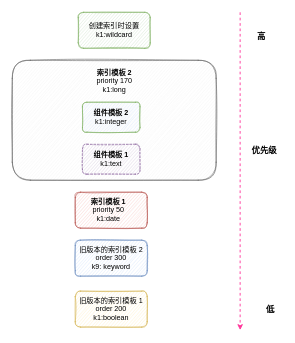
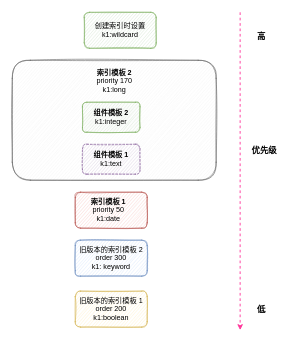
- <mxCell id="10" value="创建索引时设置&lt;br&gt;k1:wildcard" style="rounded=1;whiteSpace=wrap;html=1;sketch=1;fillColor=#d5e8d4;strokeColor=#82b366;" parent="1" vertex="1"><mxGeometry x="130" y="20" width="120" height="60" as="geometry" /></mxCell>
+ <mxCell id="10" value="创建索引时设置&lt;br&gt;k1:wildcard" style="rounded=1;whiteSpace=wrap;html=1;sketch=1;fillColor=#d5e8d4;strokeColor=#82b366;" parent="1" vertex="1"><mxGeometry x="140" y="20" width="120" height="60" as="geometry" /></mxCell>
- <mxCell id="5" value="&lt;b&gt;组件模板 2&lt;/b&gt;&lt;br&gt;k1:integer" style="rounded=1;whiteSpace=wrap;html=1;fillColor=#dae8fc;strokeColor=#82b366;sketch=1;" parent="1" vertex="1"><mxGeometry x="137" y="170" width="96" height="50" as="geometry" /></mxCell>
+ <mxCell id="5" value="&lt;b&gt;组件模板 2&lt;/b&gt;&lt;br&gt;k1:integer" style="rounded=1;whiteSpace=wrap;html=1;fillColor=#d5e8d4;strokeColor=#82b366;sketch=1;" parent="1" vertex="1"><mxGeometry x="137" y="170" width="96" height="50" as="geometry" /></mxCell>
- <mxCell id="9" value="旧版本的索引模板 2&lt;br&gt;order 300&lt;br&gt;k9: keyword" style="rounded=1;whiteSpace=wrap;html=1;sketch=1;fillColor=#dae8fc;strokeColor=#6c8ebf;" parent="1" vertex="1"><mxGeometry x="125" y="400" width="120" height="60" as="geometry" /></mxCell>
+ <mxCell id="9" value="旧版本的索引模板 2&lt;br&gt;order 300&lt;br&gt;k1: keyword" style="rounded=1;whiteSpace=wrap;html=1;sketch=1;fillColor=#dae8fc;strokeColor=#6c8ebf;" parent="1" vertex="1"><mxGeometry x="125" y="400" width="120" height="60" as="geometry" /></mxCell>
- <mxCell id="14" value="低" style="text;html=1;resizable=0;autosize=1;align=center;verticalAlign=middle;points=[];fillColor=none;strokeColor=none;rounded=0;fontSize=14;fontStyle=1" vertex="1" parent="1"><mxGeometry x="435" y="505" width="30" height="20" as="geometry" /></mxCell>
+ <mxCell id="14" value="低" style="text;html=1;resizable=0;autosize=1;align=center;verticalAlign=middle;points=[];fillColor=none;strokeColor=none;rounded=0;fontSize=14;fontStyle=1" vertex="1" parent="1"><mxGeometry x="420" y="505" width="30" height="20" as="geometry" /></mxCell>
